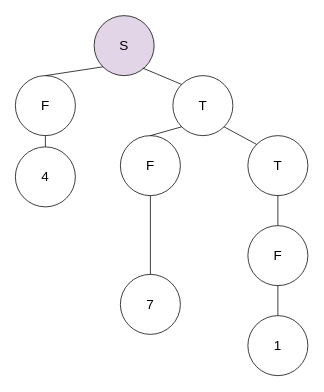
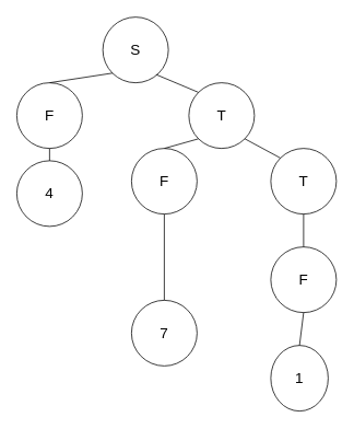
- <mxCell id="2" value="&lt;font style=&quot;font-size: 18px;&quot;&gt;S&lt;/font&gt;" style="ellipse;whiteSpace=wrap;html=1;aspect=fixed;fillColor=#e1d5e7;" vertex="1" parent="1"><mxGeometry x="125" y="20" width="80" height="80" as="geometry" /></mxCell>
+ <mxCell id="2" value="&lt;font style=&quot;font-size: 18px;&quot;&gt;S&lt;/font&gt;" style="ellipse;whiteSpace=wrap;html=1;aspect=fixed;" vertex="1" parent="1"><mxGeometry x="125" y="20" width="80" height="80" as="geometry" /></mxCell>
- <mxCell id="9" value="&lt;font style=&quot;font-size: 18px;&quot;&gt;1&lt;/font&gt;" style="ellipse;whiteSpace=wrap;html=1;aspect=fixed;" vertex="1" parent="1"><mxGeometry x="330" y="420" width="80" height="80" as="geometry" /></mxCell>
+ <mxCell id="9" value="&lt;font style=&quot;font-size: 18px;&quot;&gt;1&lt;/font&gt;" style="ellipse;whiteSpace=wrap;html=1;aspect=fixed;" vertex="1" parent="1"><mxGeometry x="330" y="420" width="70" height="80" as="geometry" /></mxCell>
